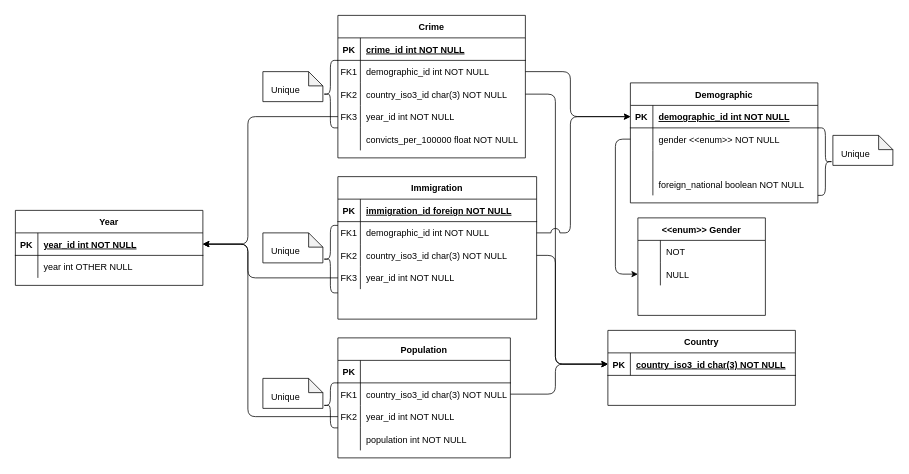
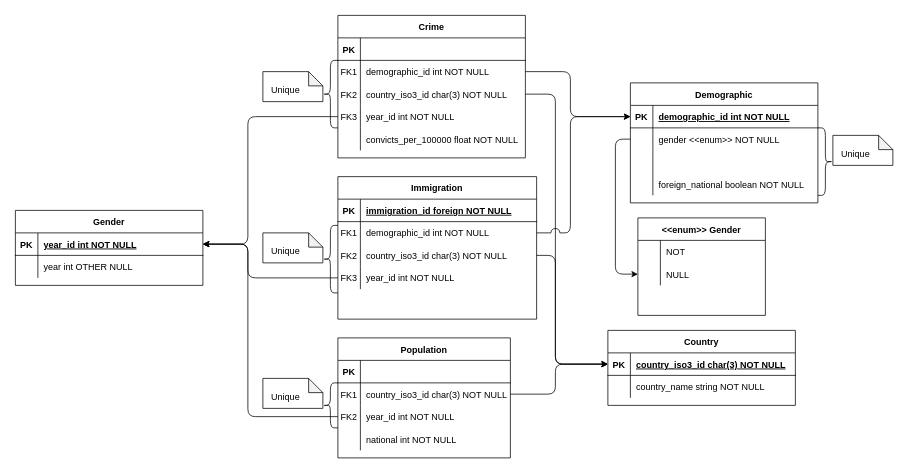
- <mxCell id="13" value="crime_id int NOT NULL " style="shape=partialRectangle;overflow=hidden;connectable=0;fillColor=none;top=0;left=0;bottom=0;right=0;align=left;spacingLeft=6;fontStyle=5;" parent="11" vertex="1"><mxGeometry x="30" width="220" height="30" as="geometry"><mxRectangle width="220" height="30" as="alternateBounds" /></mxGeometry></mxCell>
- <mxCell id="62" value="Year" style="shape=table;startSize=30;container=1;collapsible=1;childLayout=tableLayout;fixedRows=1;rowLines=0;fontStyle=1;align=center;resizeLast=1;" parent="1" vertex="1"><mxGeometry x="20" y="280" width="250" height="100" as="geometry" /></mxCell>
+ <mxCell id="62" value="Gender" style="shape=table;startSize=30;container=1;collapsible=1;childLayout=tableLayout;fixedRows=1;rowLines=0;fontStyle=1;align=center;resizeLast=1;" parent="1" vertex="1"><mxGeometry x="20" y="280" width="250" height="100" as="geometry" /></mxCell>
+ <mxCell id="9" value="country_name string NOT NULL" style="shape=partialRectangle;overflow=hidden;connectable=0;fillColor=none;top=0;left=0;bottom=0;right=0;align=left;spacingLeft=6;" parent="7" vertex="1"><mxGeometry x="30" width="220" height="30" as="geometry"><mxRectangle width="220" height="30" as="alternateBounds" /></mxGeometry></mxCell>
- <mxCell id="80" value="population int NOT NULL" style="shape=partialRectangle;overflow=hidden;connectable=0;fillColor=none;top=0;left=0;bottom=0;right=0;align=left;spacingLeft=6;" parent="78" vertex="1"><mxGeometry x="30" width="200" height="30" as="geometry"><mxRectangle width="200" height="30" as="alternateBounds" /></mxGeometry></mxCell>
+ <mxCell id="80" value="national int NOT NULL" style="shape=partialRectangle;overflow=hidden;connectable=0;fillColor=none;top=0;left=0;bottom=0;right=0;align=left;spacingLeft=6;" parent="78" vertex="1"><mxGeometry x="30" width="200" height="30" as="geometry"><mxRectangle width="200" height="30" as="alternateBounds" /></mxGeometry></mxCell>
